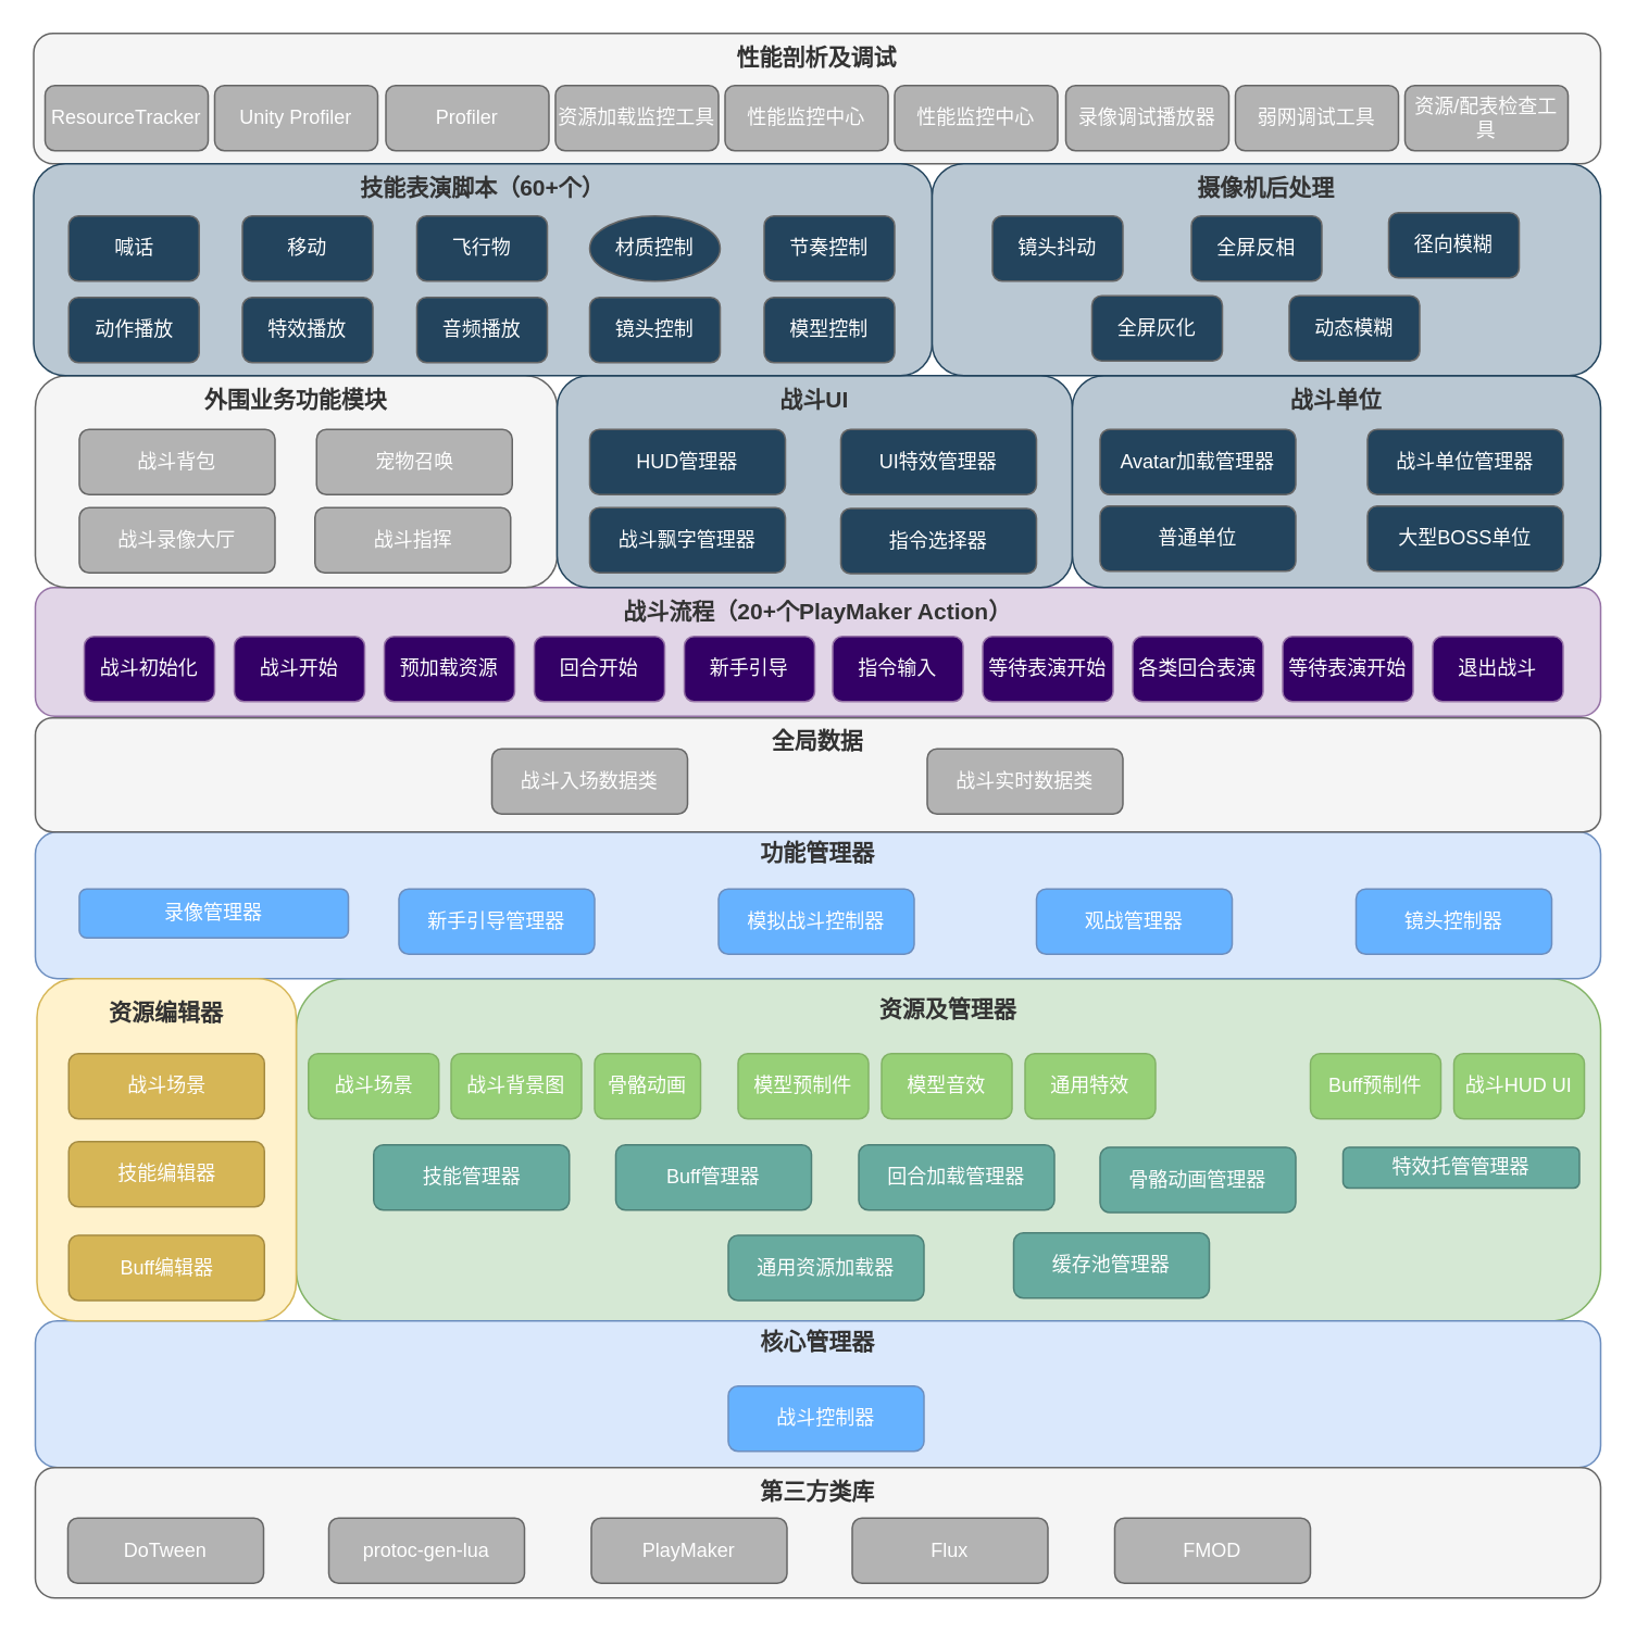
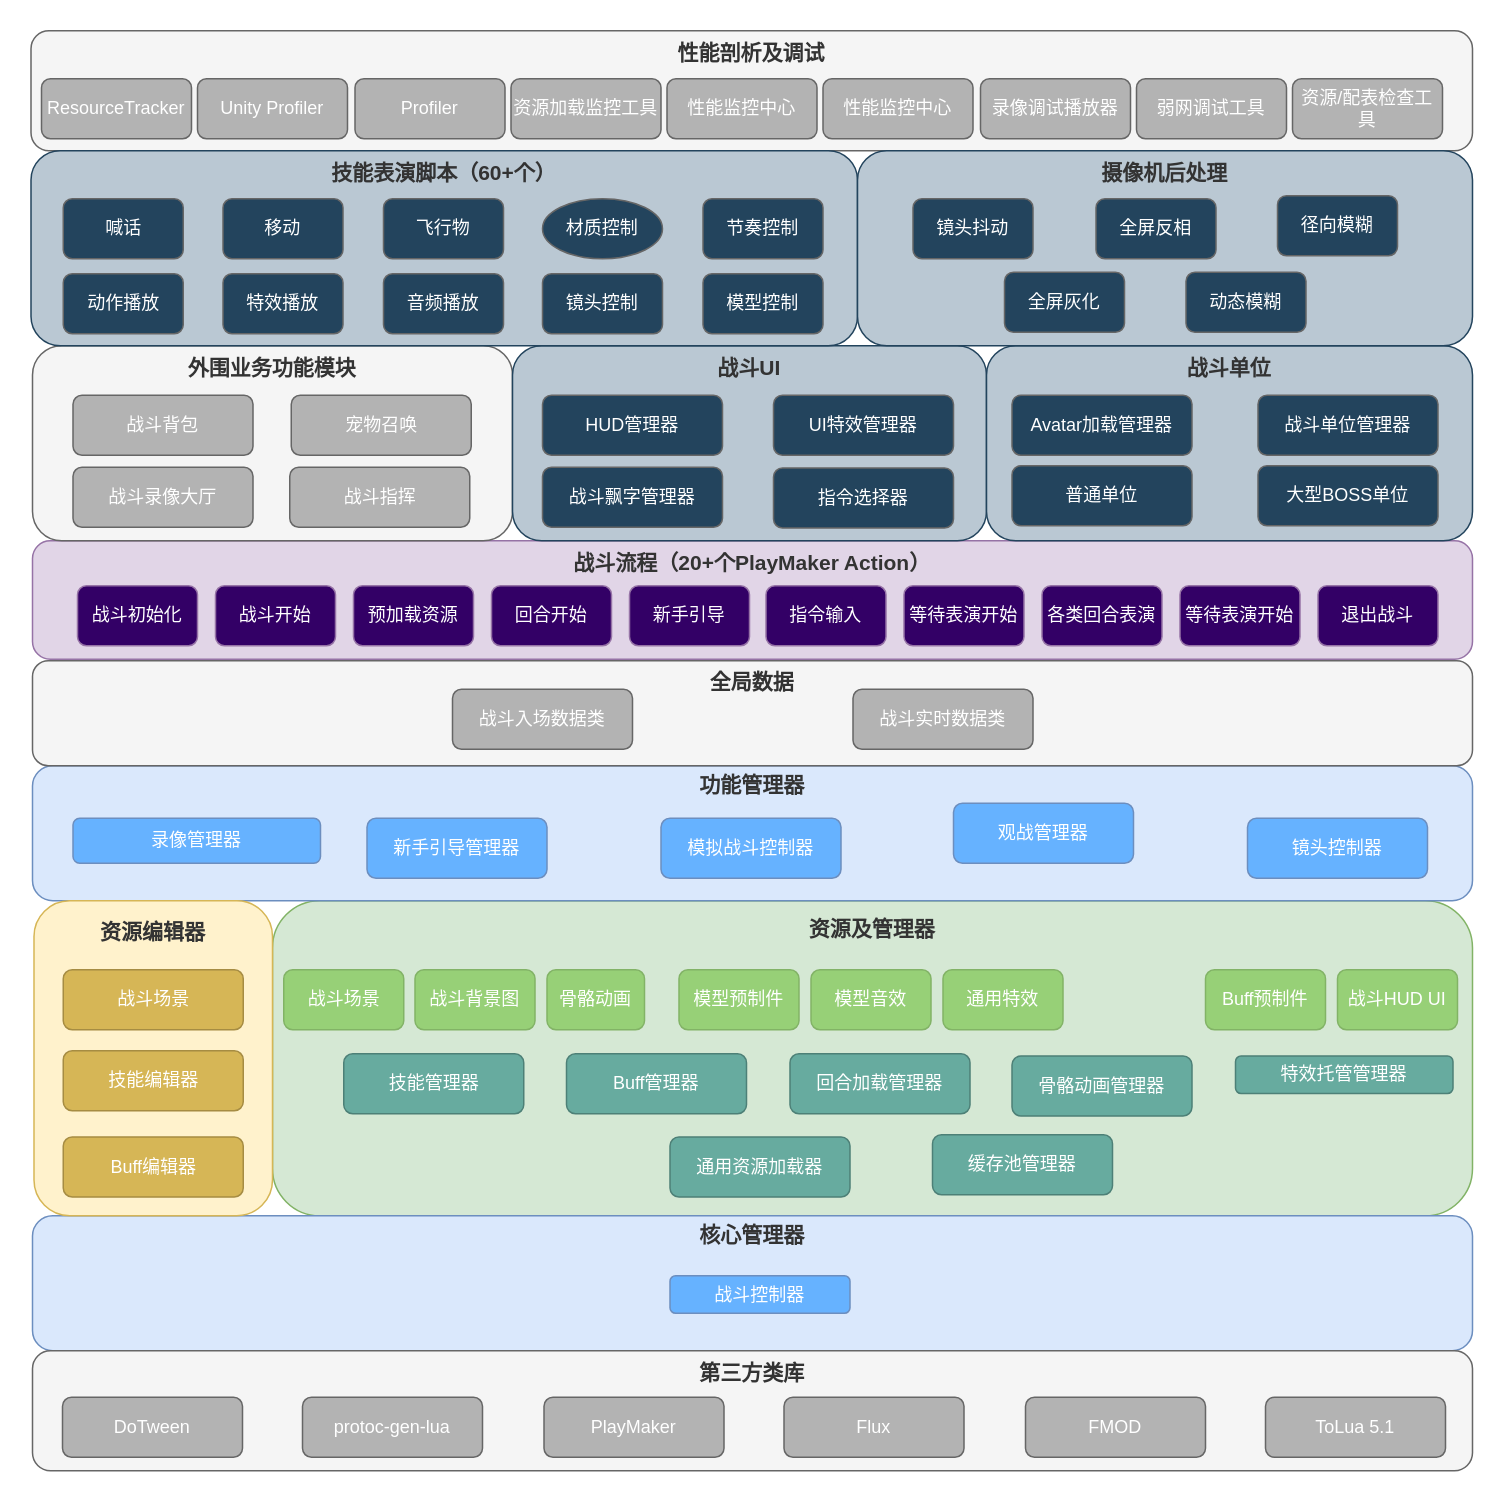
- <mxCell id="28" value="&lt;span style=&quot;color: rgb(255 , 255 , 255)&quot;&gt;观战管理器&lt;/span&gt;" style="rounded=1;whiteSpace=wrap;html=1;fillColor=#66B2FF;strokeColor=#6c8ebf;" vertex="1" parent="1"><mxGeometry x="635" y="545" width="120" height="40" as="geometry" /></mxCell>
+ <mxCell id="28" value="&lt;span style=&quot;color: rgb(255 , 255 , 255)&quot;&gt;观战管理器&lt;/span&gt;" style="rounded=1;whiteSpace=wrap;html=1;fillColor=#66B2FF;strokeColor=#6c8ebf;" vertex="1" parent="1"><mxGeometry x="635" y="535" width="120" height="40" as="geometry" /></mxCell>
- <mxCell id="4" value="&lt;font color=&quot;#ffffff&quot;&gt;战斗控制器&lt;/font&gt;" style="rounded=1;whiteSpace=wrap;html=1;fillColor=#66B2FF;strokeColor=#6c8ebf;" vertex="1" parent="1"><mxGeometry x="446" y="850" width="120" height="40" as="geometry" /></mxCell>
+ <mxCell id="4" value="&lt;font color=&quot;#ffffff&quot;&gt;战斗控制器&lt;/font&gt;" style="rounded=1;whiteSpace=wrap;html=1;fillColor=#66B2FF;strokeColor=#6c8ebf;" vertex="1" parent="1"><mxGeometry x="446" y="850" width="120" height="25" as="geometry" /></mxCell>
+ <mxCell id="14" value="&lt;span style=&quot;text-align: left ; white-space: nowrap&quot;&gt;&lt;font color=&quot;#ffffff&quot;&gt;ToLua 5.1&lt;br&gt;&lt;/font&gt;&lt;/span&gt;" style="rounded=1;whiteSpace=wrap;html=1;fillColor=#B3B3B3;strokeColor=#666666;fontColor=#333333;" vertex="1" parent="1"><mxGeometry x="843" y="931" width="120" height="40" as="geometry" /></mxCell>
